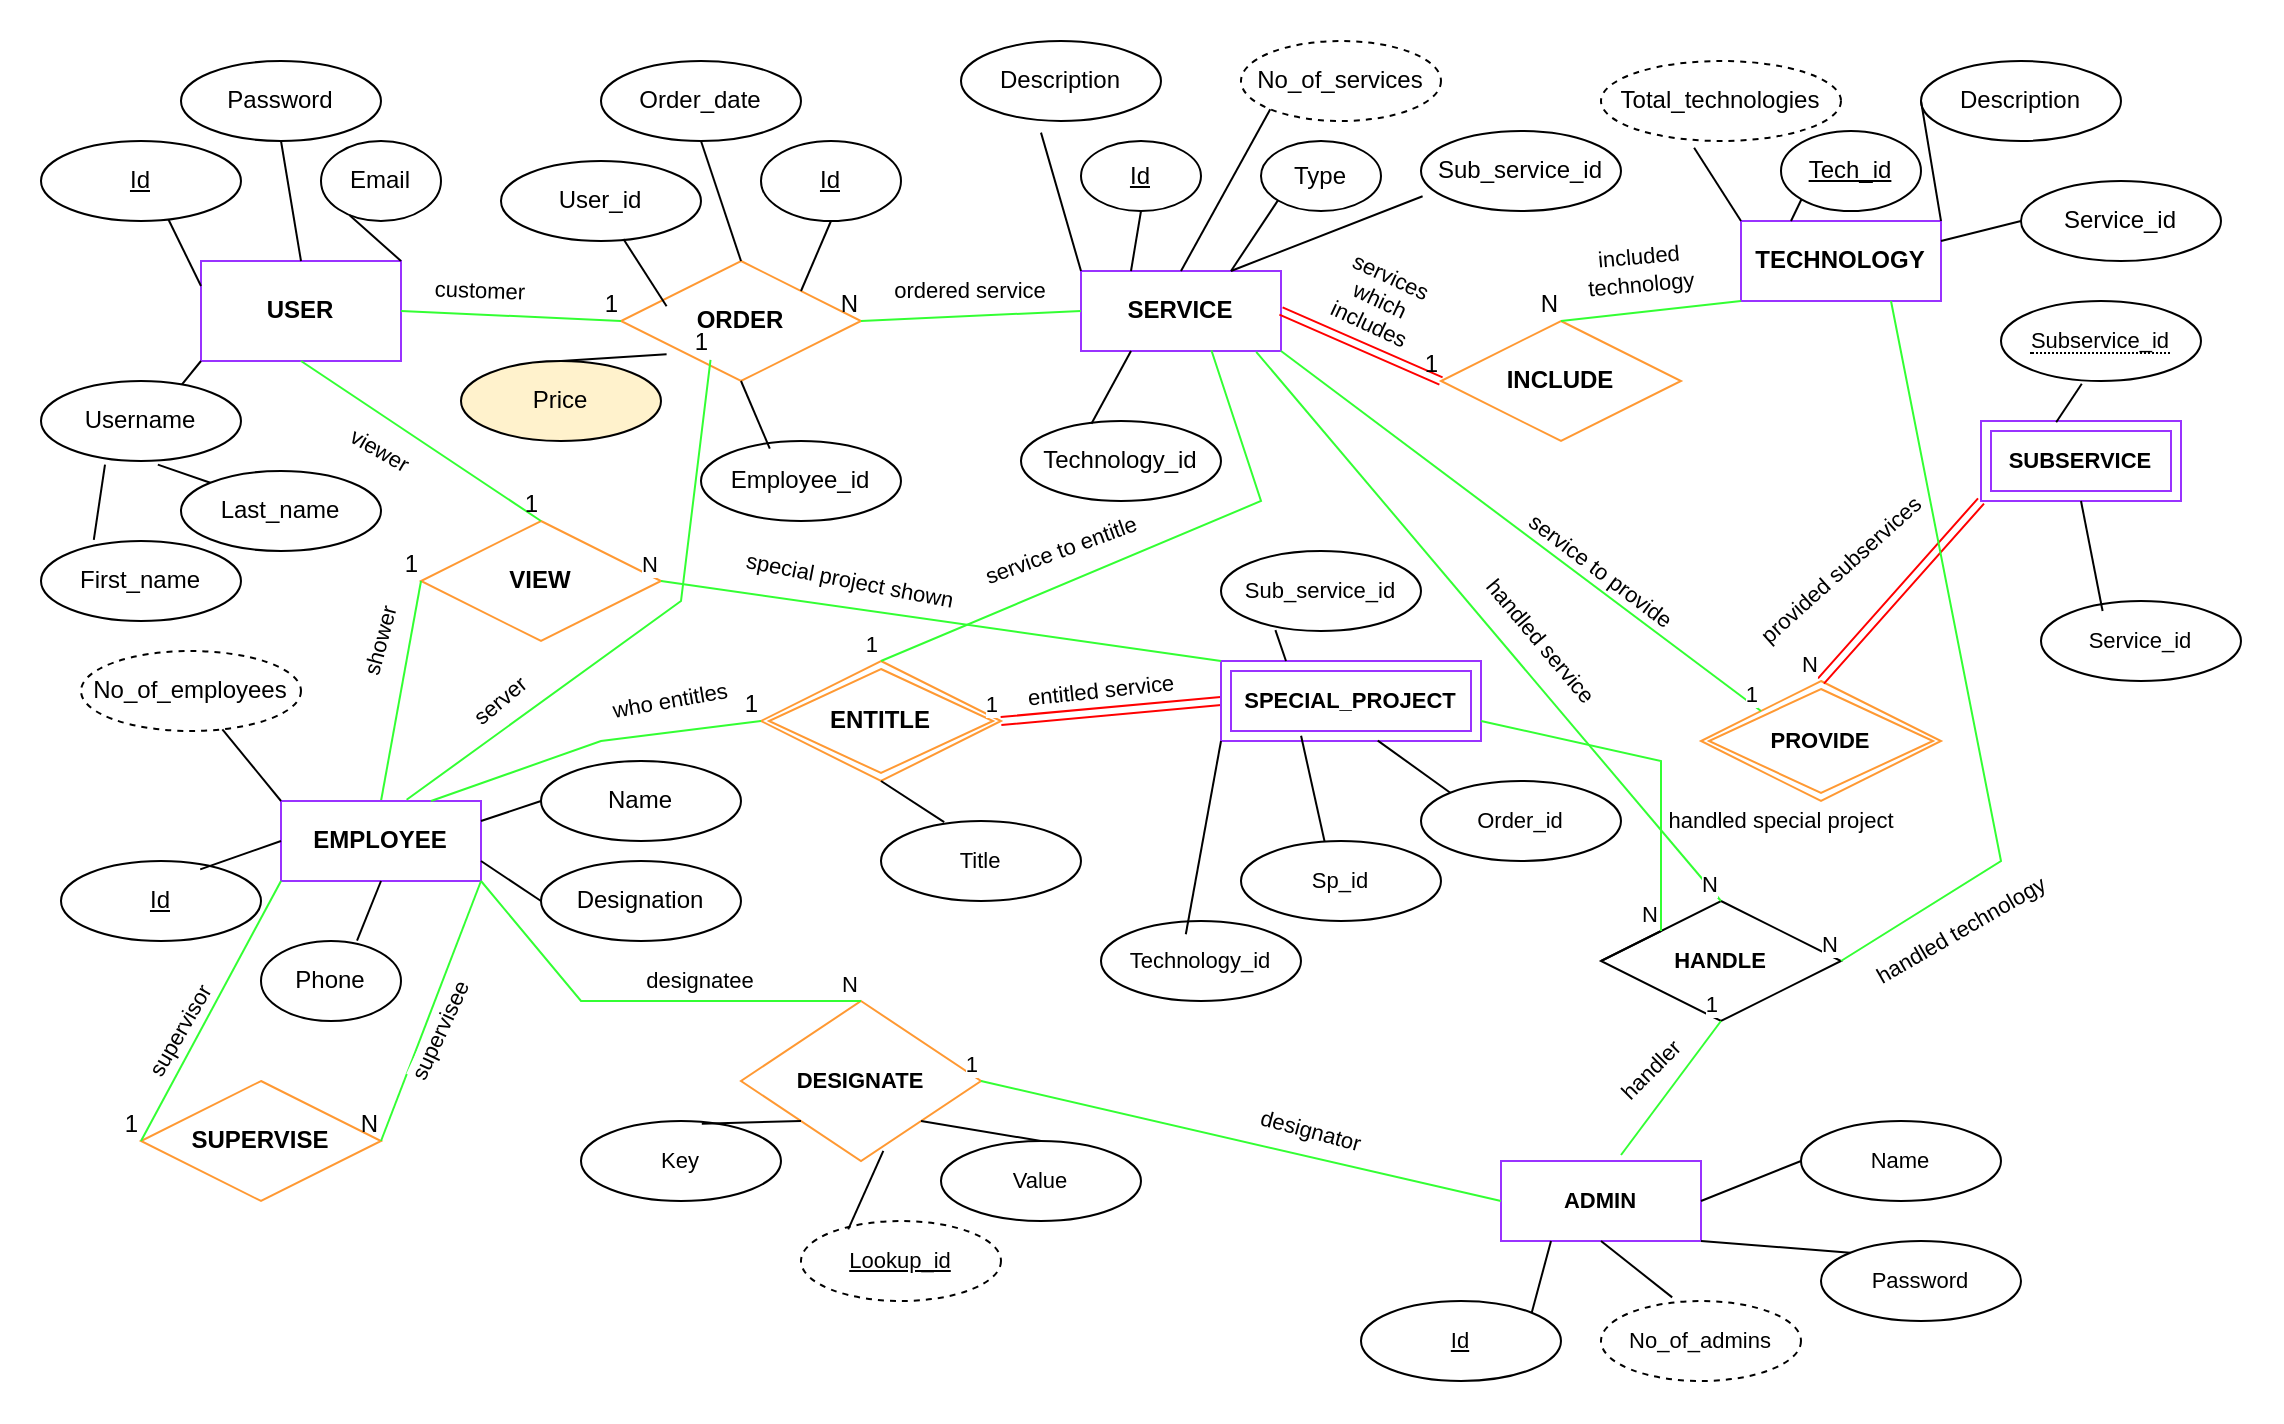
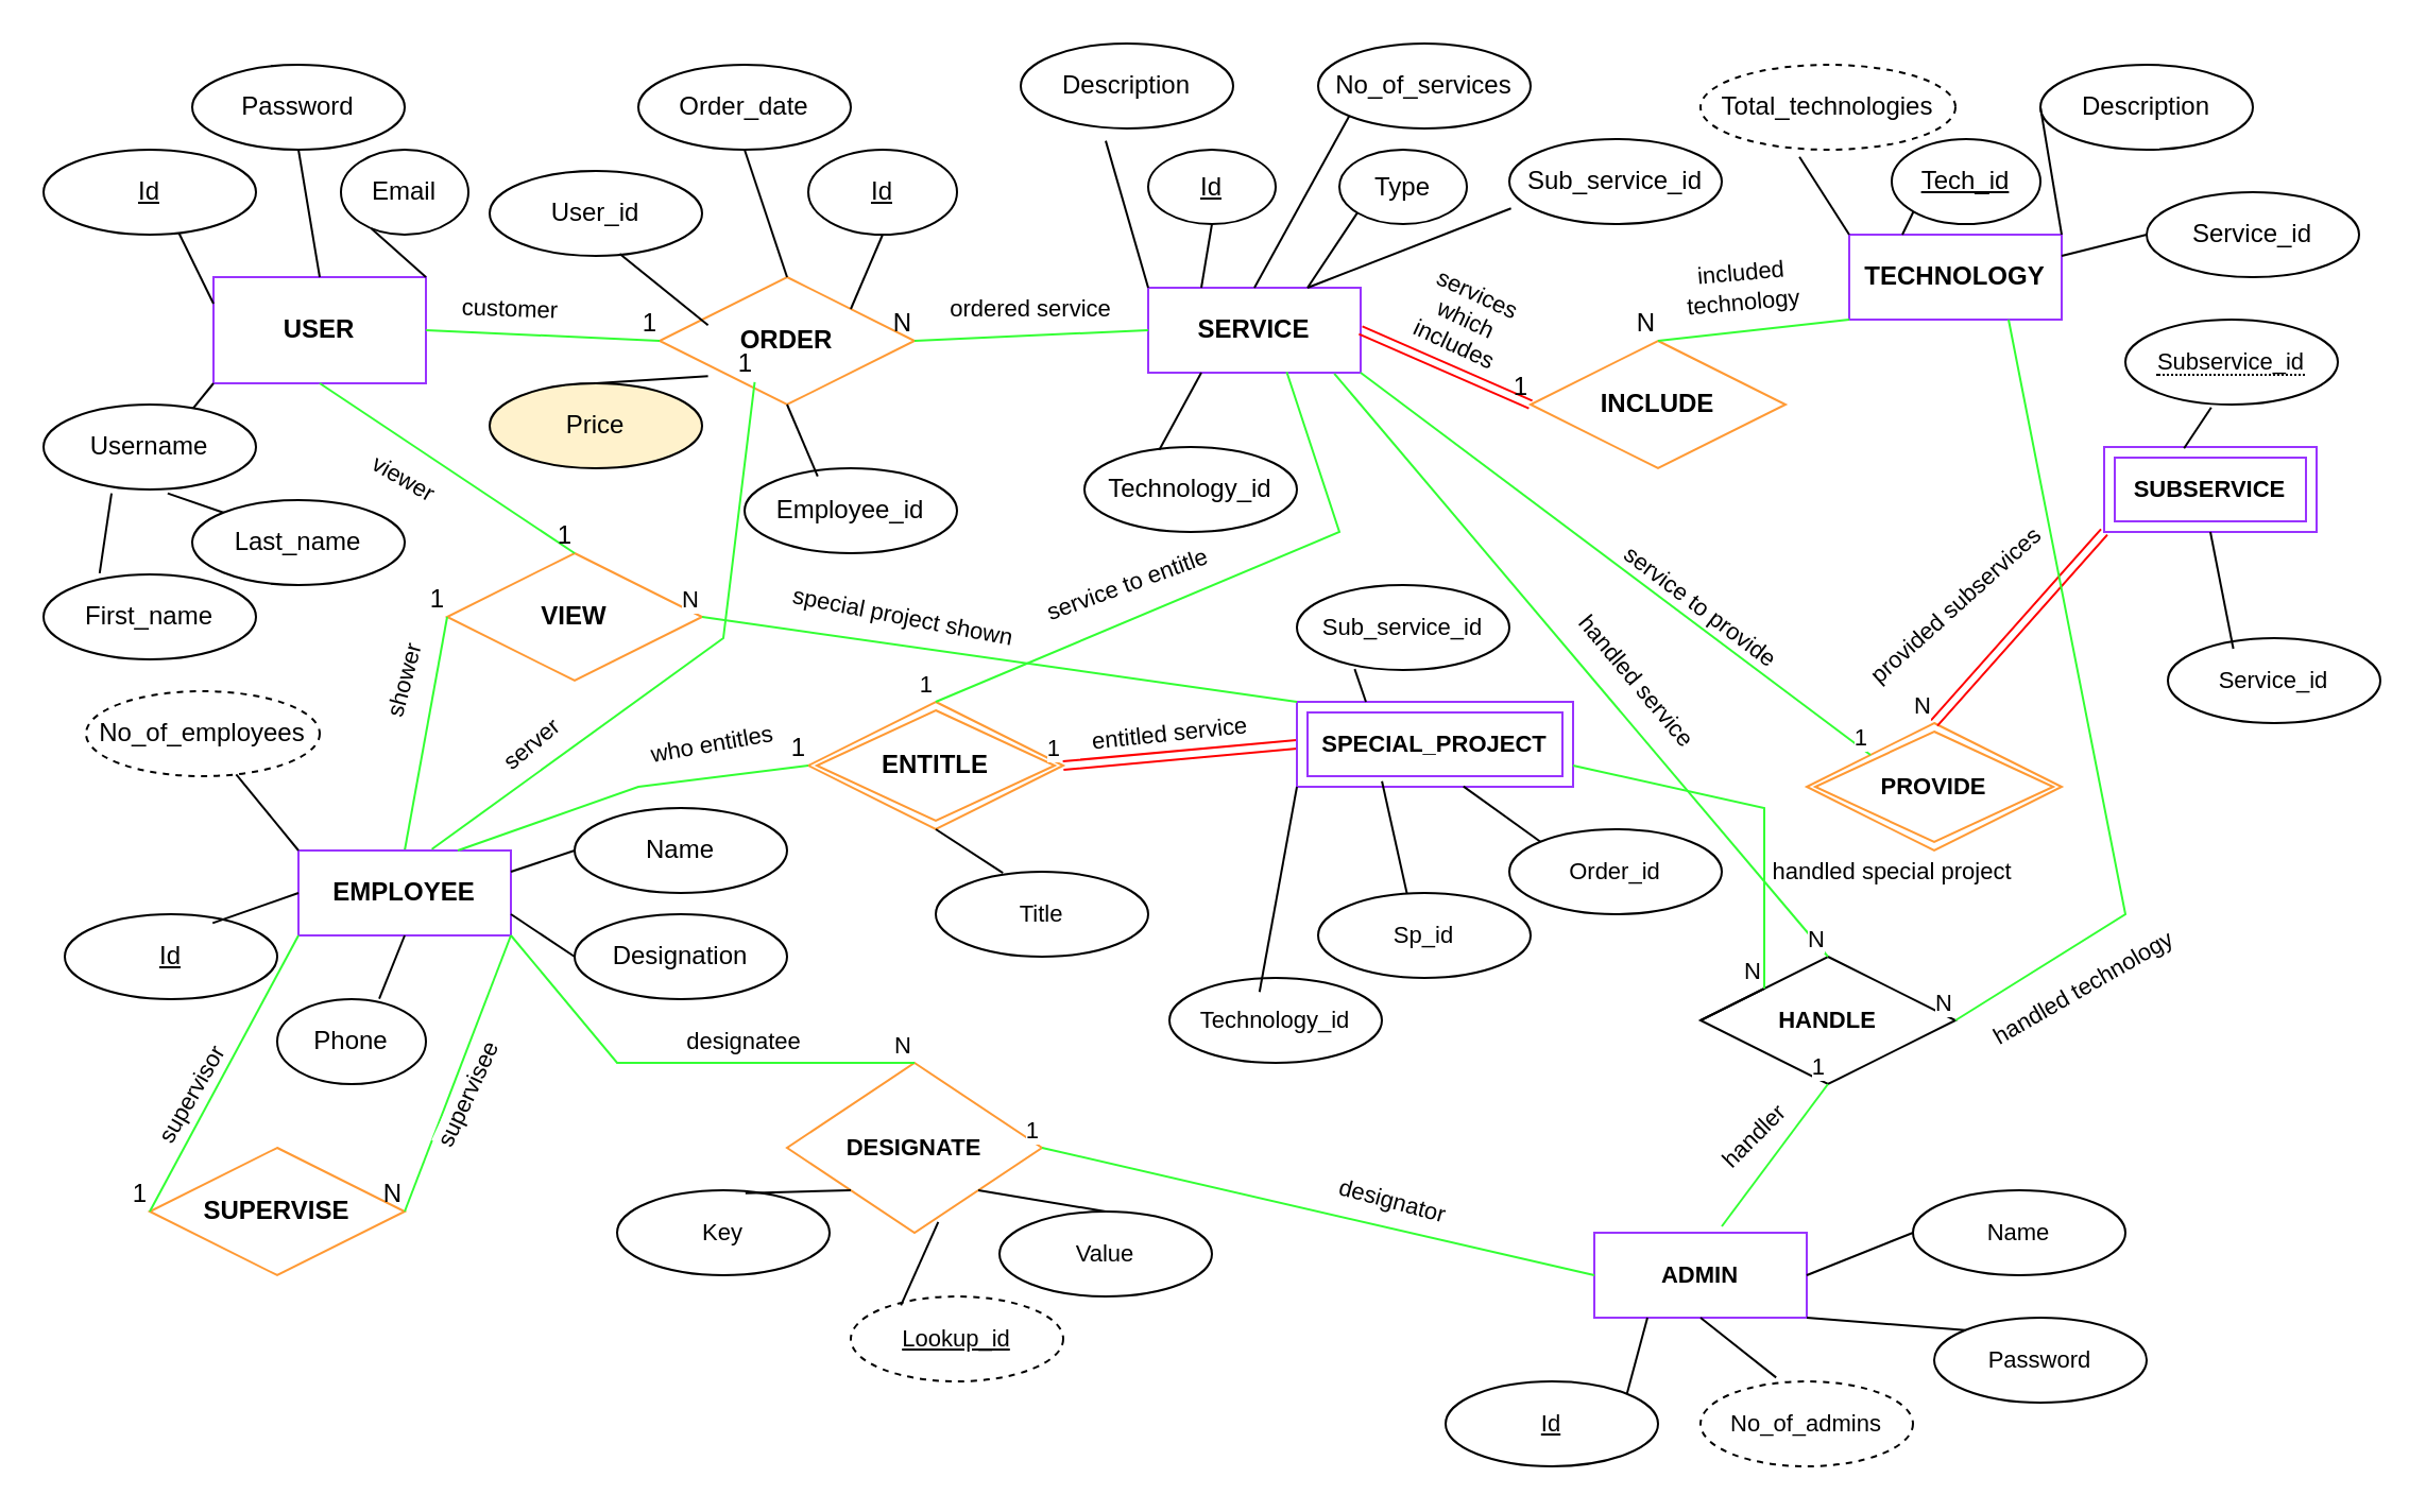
- <mxCell id="51" value="No_of_services" style="ellipse;whiteSpace=wrap;html=1;align=center;labelBorderColor=none;dashed=1;" parent="1" vertex="1"><mxGeometry x="620" width="100" height="40" as="geometry" y="20" /></mxCell>
+ <mxCell id="51" value="No_of_services" style="ellipse;whiteSpace=wrap;html=1;align=center;labelBorderColor=none;" parent="1" vertex="1"><mxGeometry x="620" width="100" height="40" as="geometry" y="20" /></mxCell>
- <mxCell id="20" value="User_id" style="ellipse;whiteSpace=wrap;html=1;align=center;labelBorderColor=none;" parent="1" vertex="1"><mxGeometry x="250" y="80" width="100" height="40" as="geometry" /></mxCell>
+ <mxCell id="20" value="User_id" style="ellipse;whiteSpace=wrap;html=1;align=center;labelBorderColor=none;" parent="1" vertex="1"><mxGeometry x="230" y="80" width="100" height="40" as="geometry" /></mxCell>
